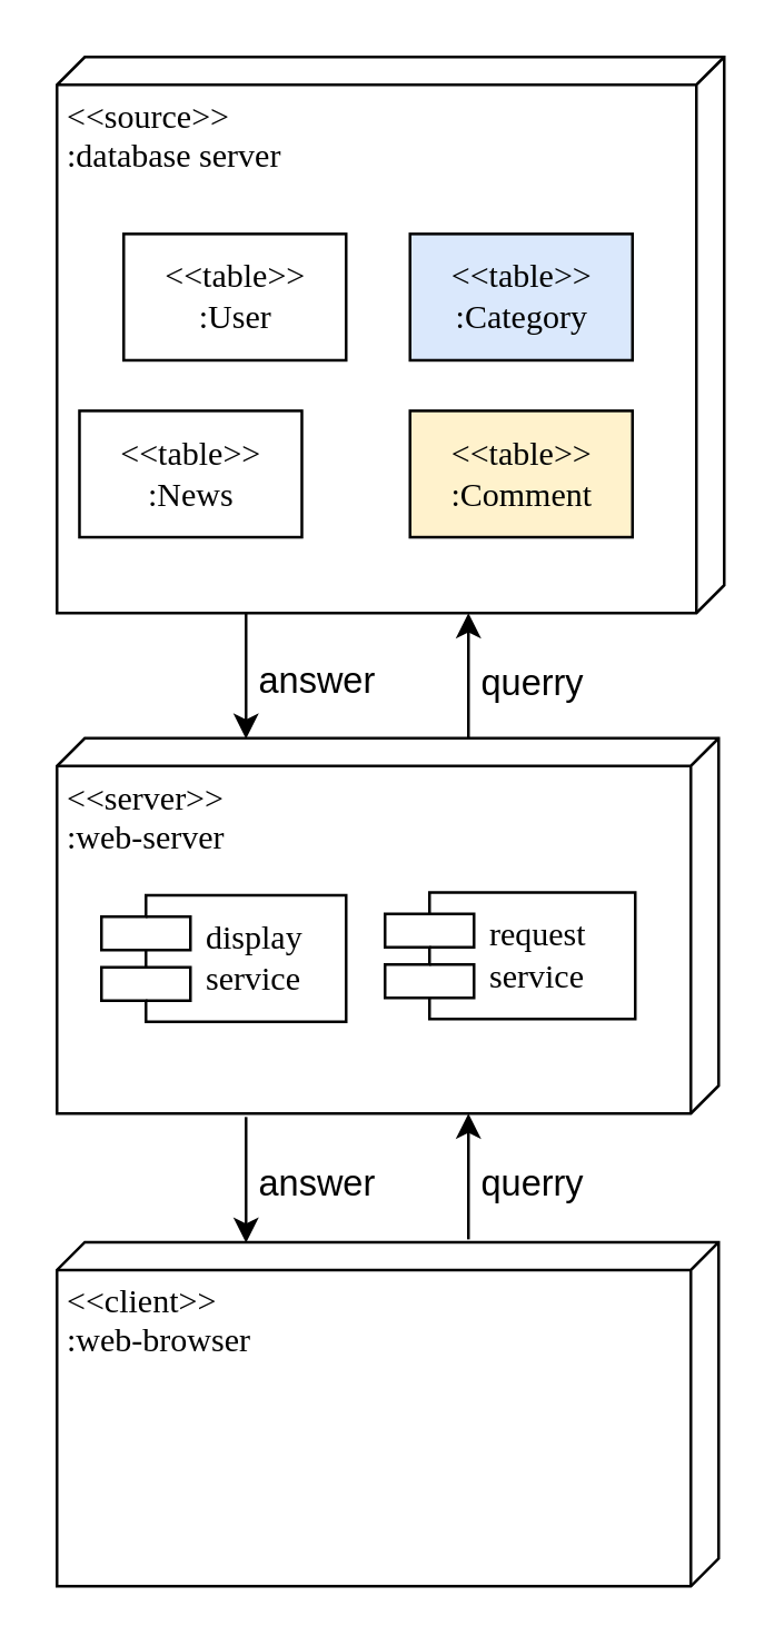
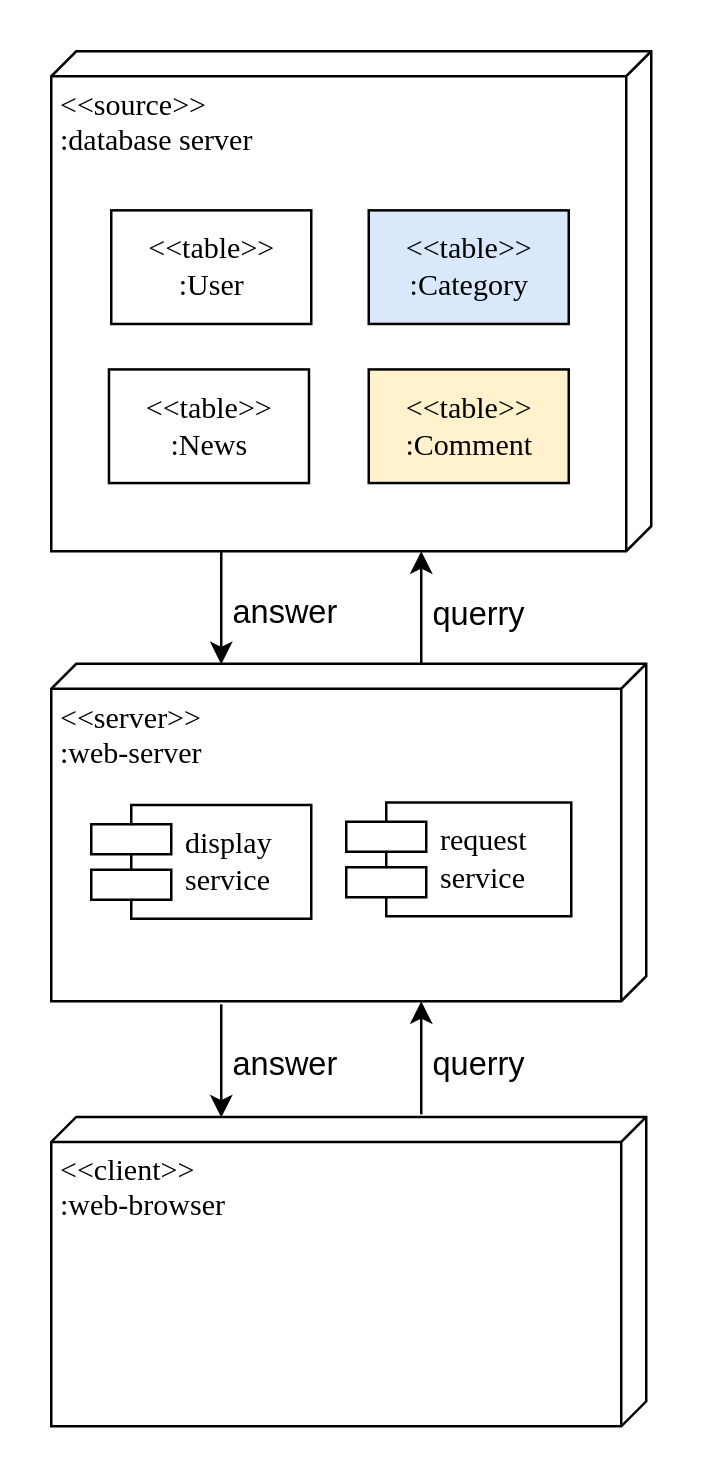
- <mxCell id="7" value="&amp;lt;&amp;lt;table&amp;gt;&amp;gt;&lt;br&gt;:News" style="html=1;rounded=0;shadow=0;comic=0;labelBackgroundColor=none;strokeWidth=1;fontFamily=Verdana;fontSize=12;align=center;" vertex="1" parent="2"><mxGeometry x="8.091" y="127.273" width="80.0" height="45.455" as="geometry" /></mxCell>
+ <mxCell id="7" value="&amp;lt;&amp;lt;table&amp;gt;&amp;gt;&lt;br&gt;:News" style="html=1;rounded=0;shadow=0;comic=0;labelBackgroundColor=none;strokeWidth=1;fontFamily=Verdana;fontSize=12;align=center;" vertex="1" parent="2"><mxGeometry x="23.091" y="127.273" width="80.0" height="45.455" as="geometry" /></mxCell>
